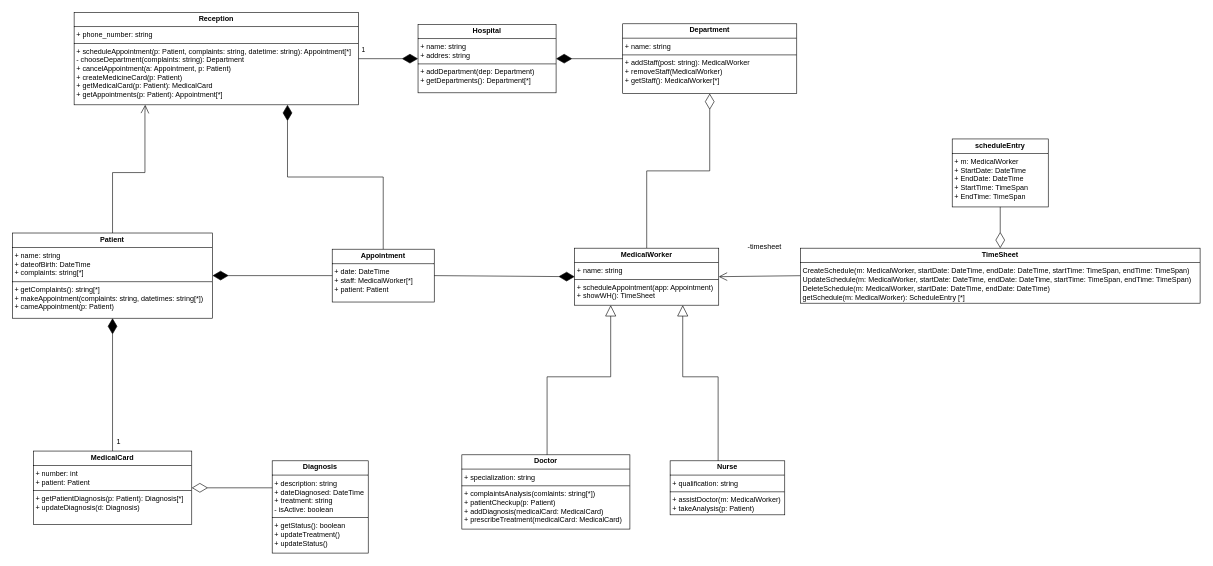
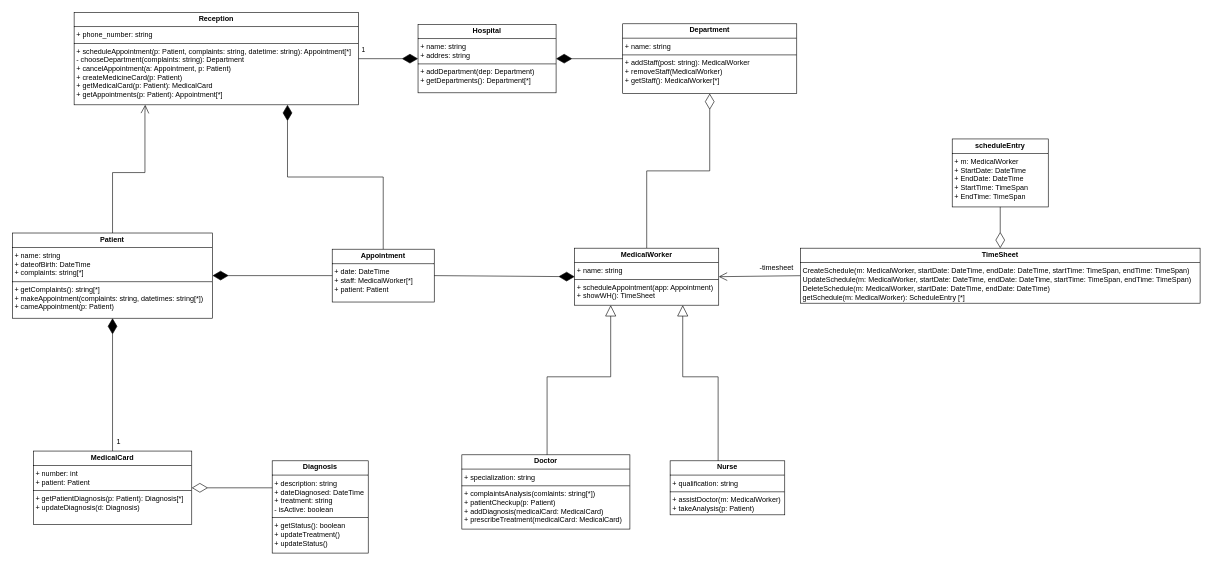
- <mxCell id="31" value="-timesheet" style="text;html=1;align=center;verticalAlign=middle;resizable=0;points=[];autosize=1;strokeColor=none;fillColor=none;" vertex="1" parent="1"><mxGeometry x="1233" y="396" width="80" height="30" as="geometry" /></mxCell>
+ <mxCell id="31" value="-timesheet" style="text;html=1;align=center;verticalAlign=middle;resizable=0;points=[];autosize=1;strokeColor=none;fillColor=none;" vertex="1" parent="1"><mxGeometry x="1253" y="431" width="80" height="30" as="geometry" /></mxCell>
